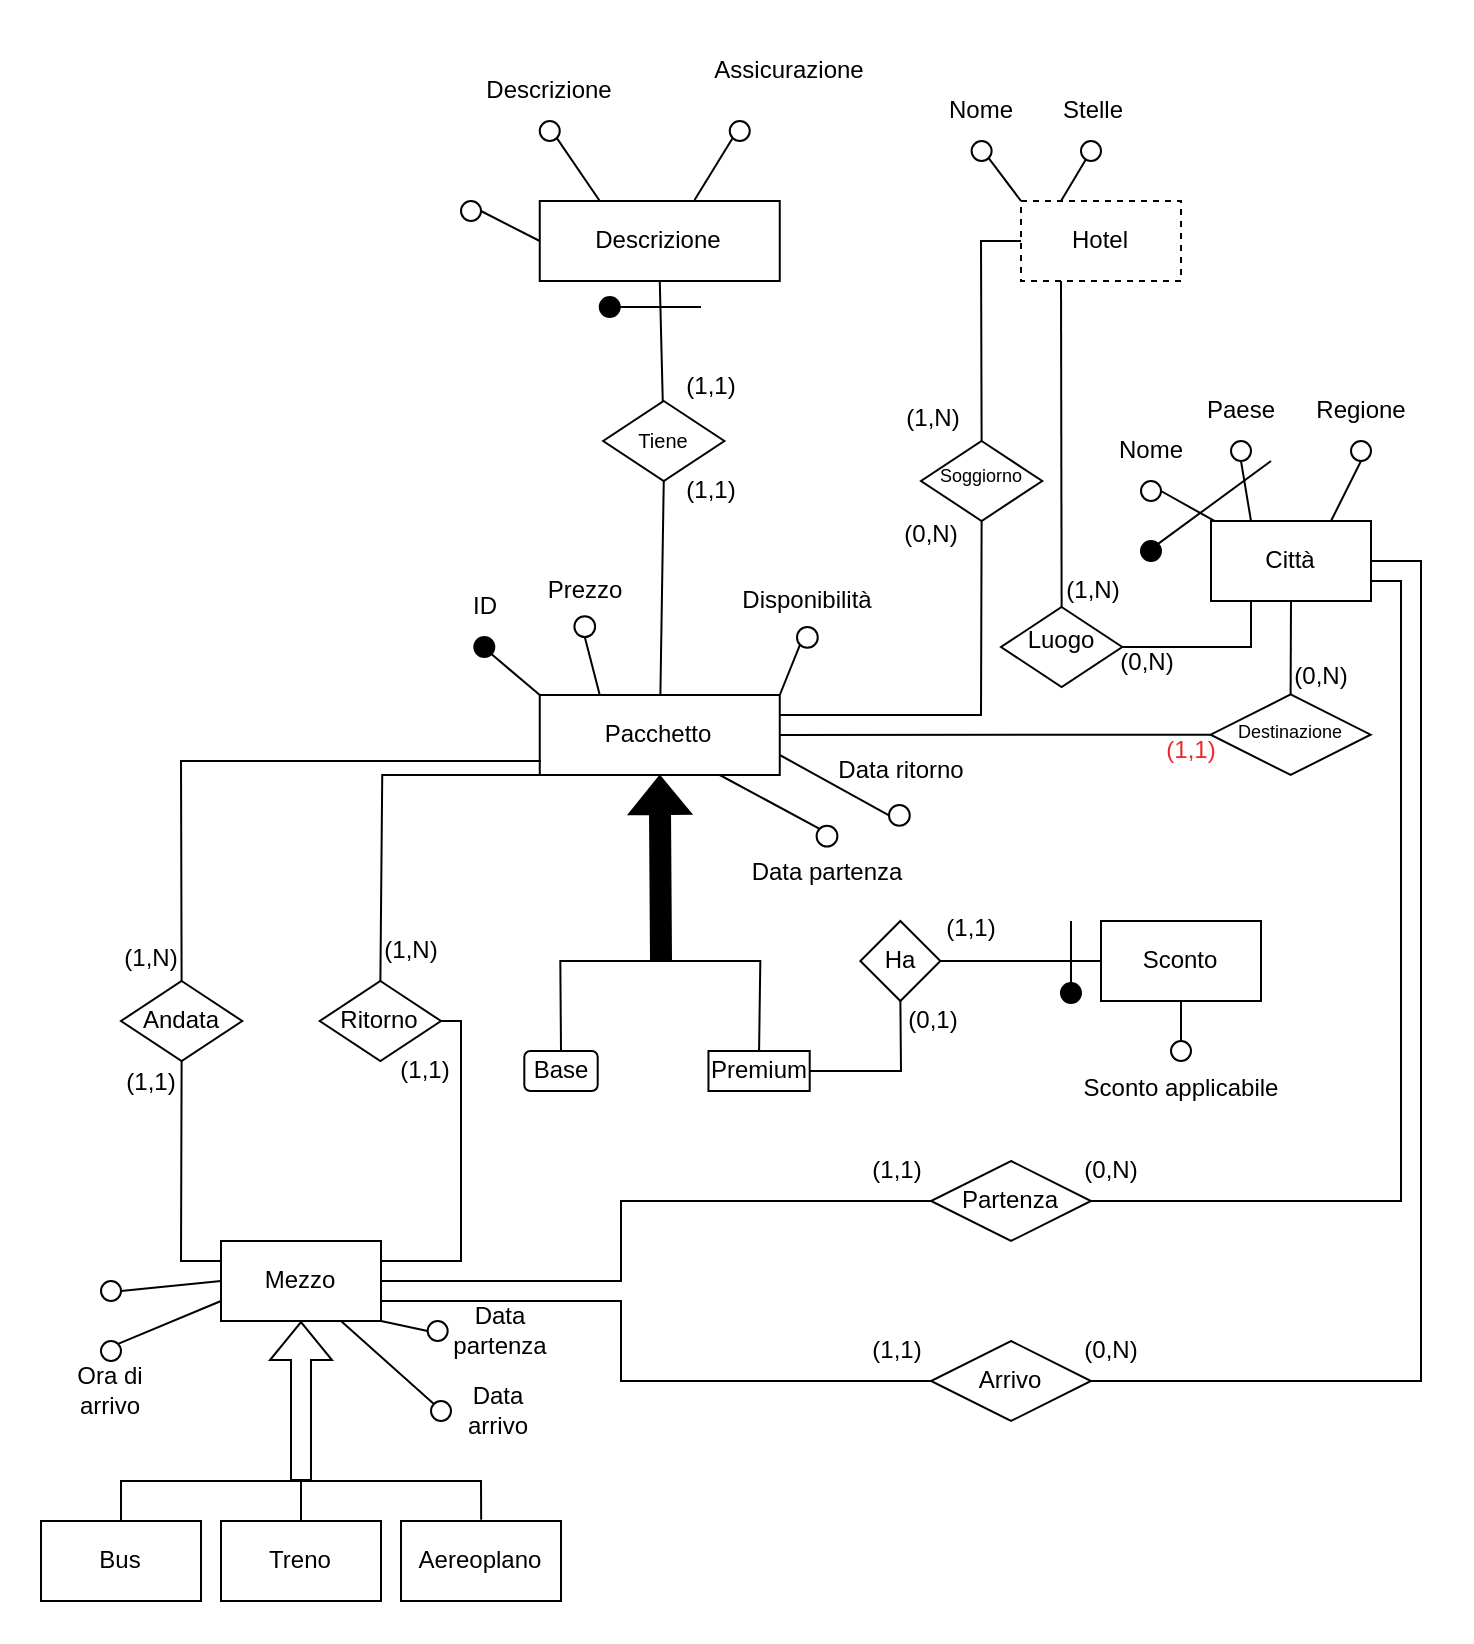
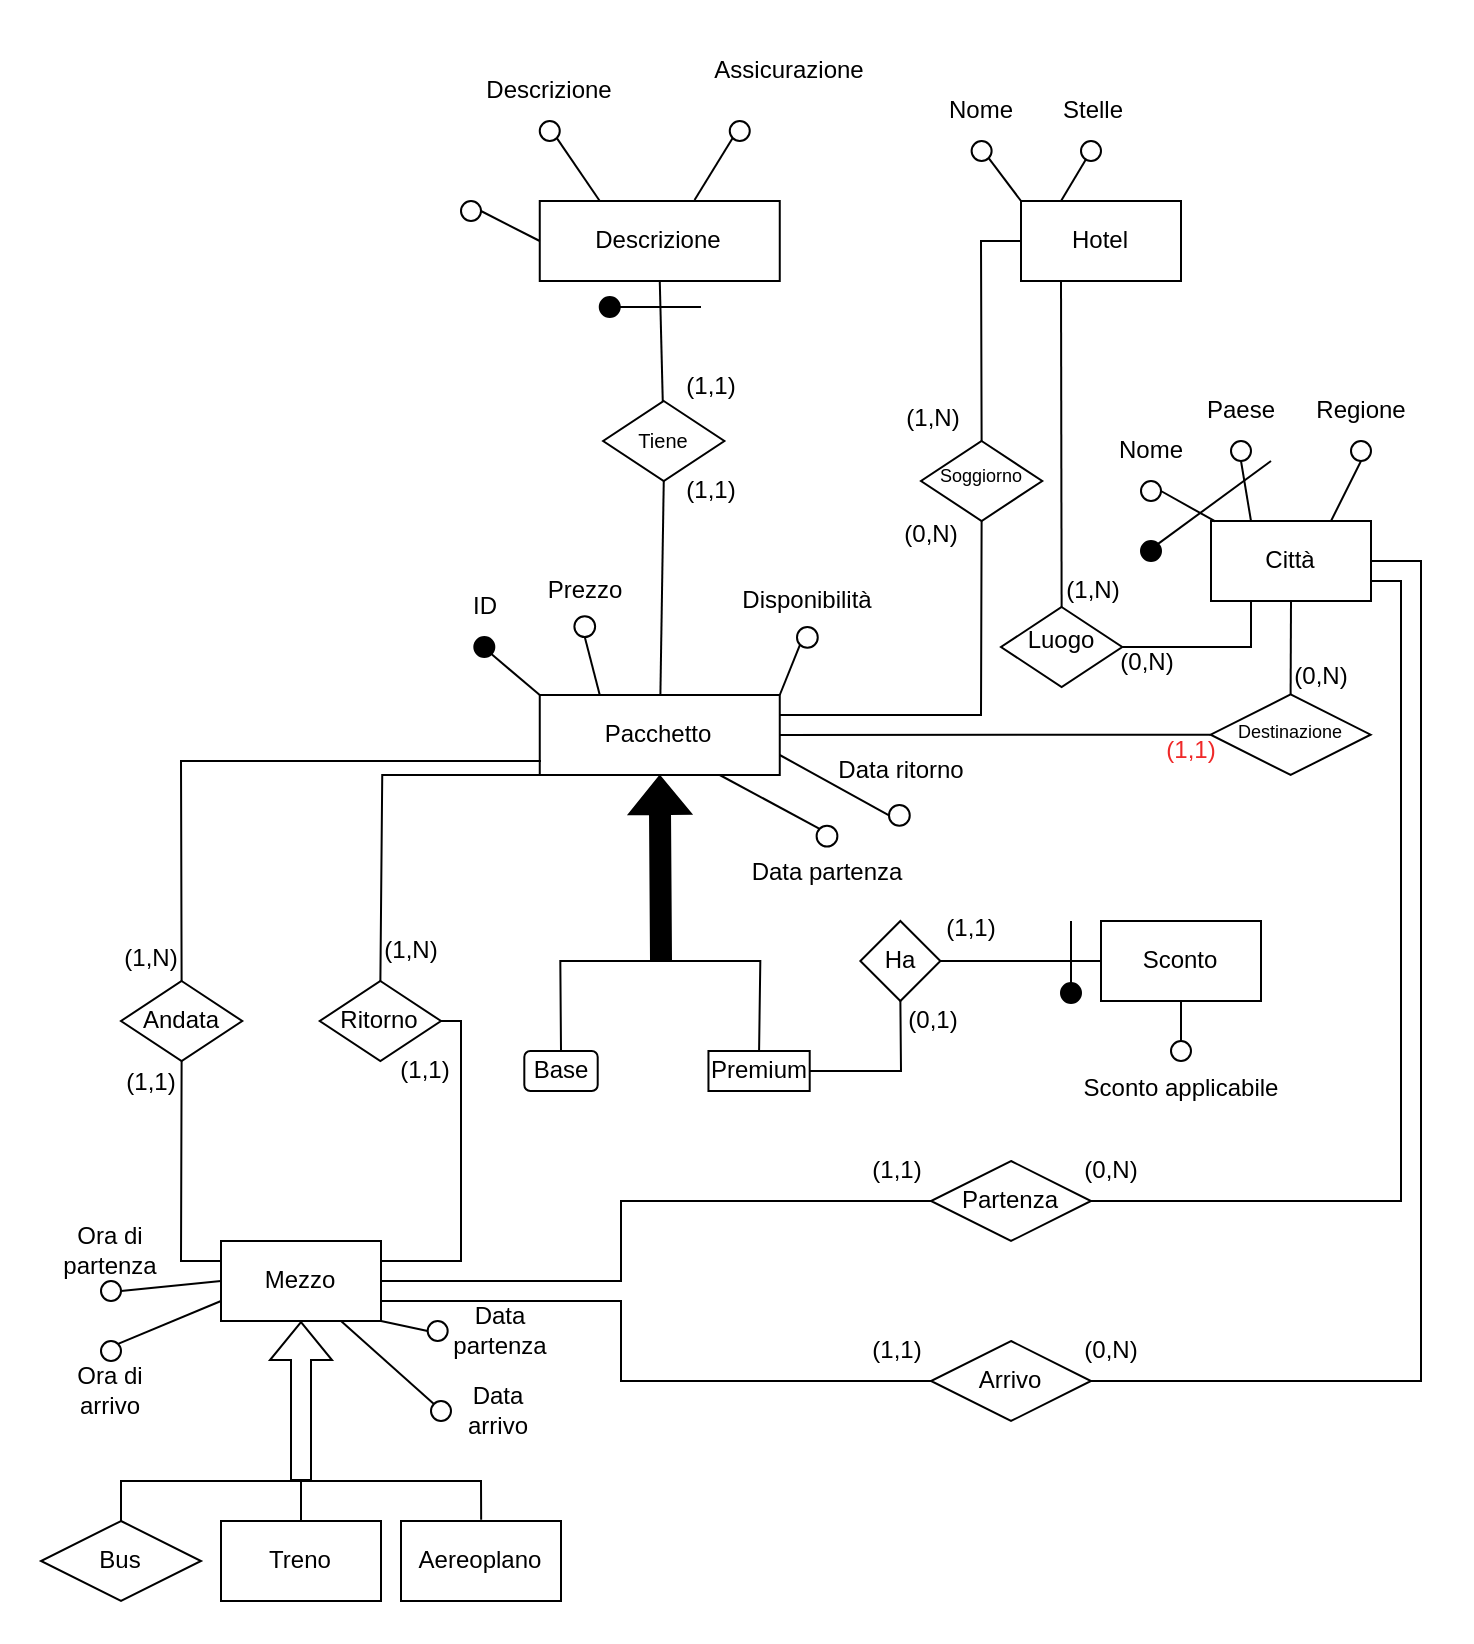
- <mxCell id="53" value="Hotel" style="rounded=0;whiteSpace=wrap;html=1;dashed=1;" parent="1" vertex="1"><mxGeometry x="510" y="100" width="80" height="40" as="geometry" /></mxCell>
+ <mxCell id="53" value="Hotel" style="rounded=0;whiteSpace=wrap;html=1;" parent="1" vertex="1"><mxGeometry x="510" y="100" width="80" height="40" as="geometry" /></mxCell>
+ <mxCell id="104" value="Ora di partenza" style="text;html=1;strokeColor=none;fillColor=none;align=center;verticalAlign=middle;whiteSpace=wrap;rounded=0;" parent="1" vertex="1"><mxGeometry x="25" y="610" width="60" height="30" as="geometry" /></mxCell>
- <mxCell id="85" value="Bus" style="rounded=0;whiteSpace=wrap;html=1;" parent="1" vertex="1"><mxGeometry x="20" y="760" width="80" height="40" as="geometry" /></mxCell>
+ <mxCell id="85" value="Bus" style="rhombus;whiteSpace=wrap;html=1;" parent="1" vertex="1"><mxGeometry x="20" y="760" width="80" height="40" as="geometry" /></mxCell>
